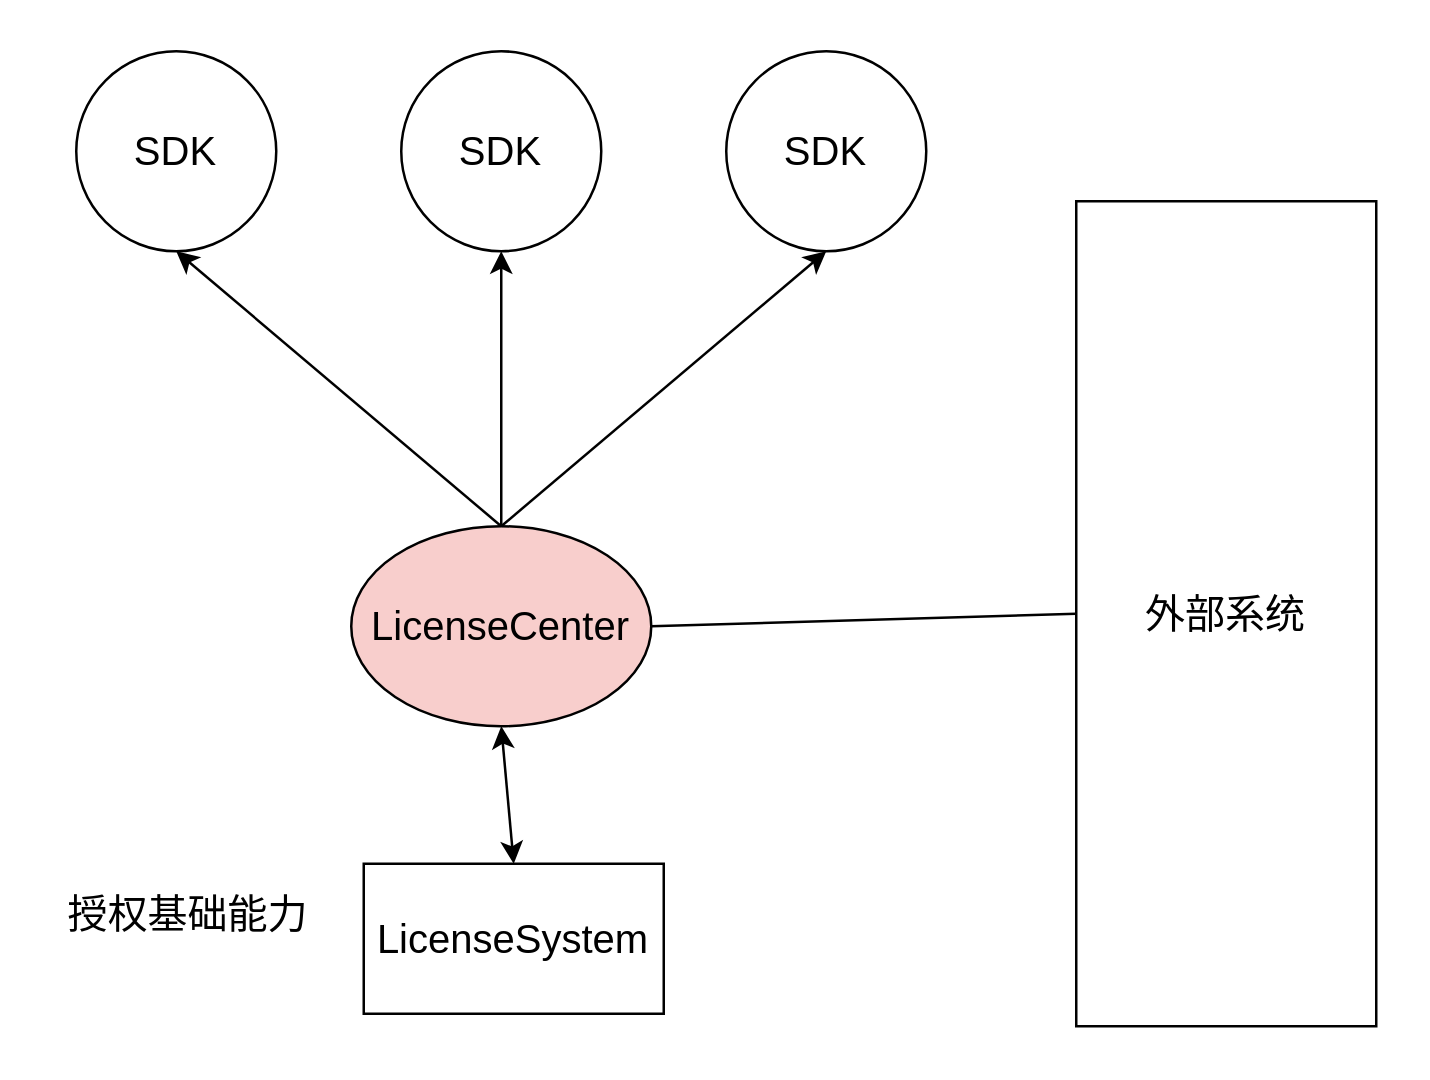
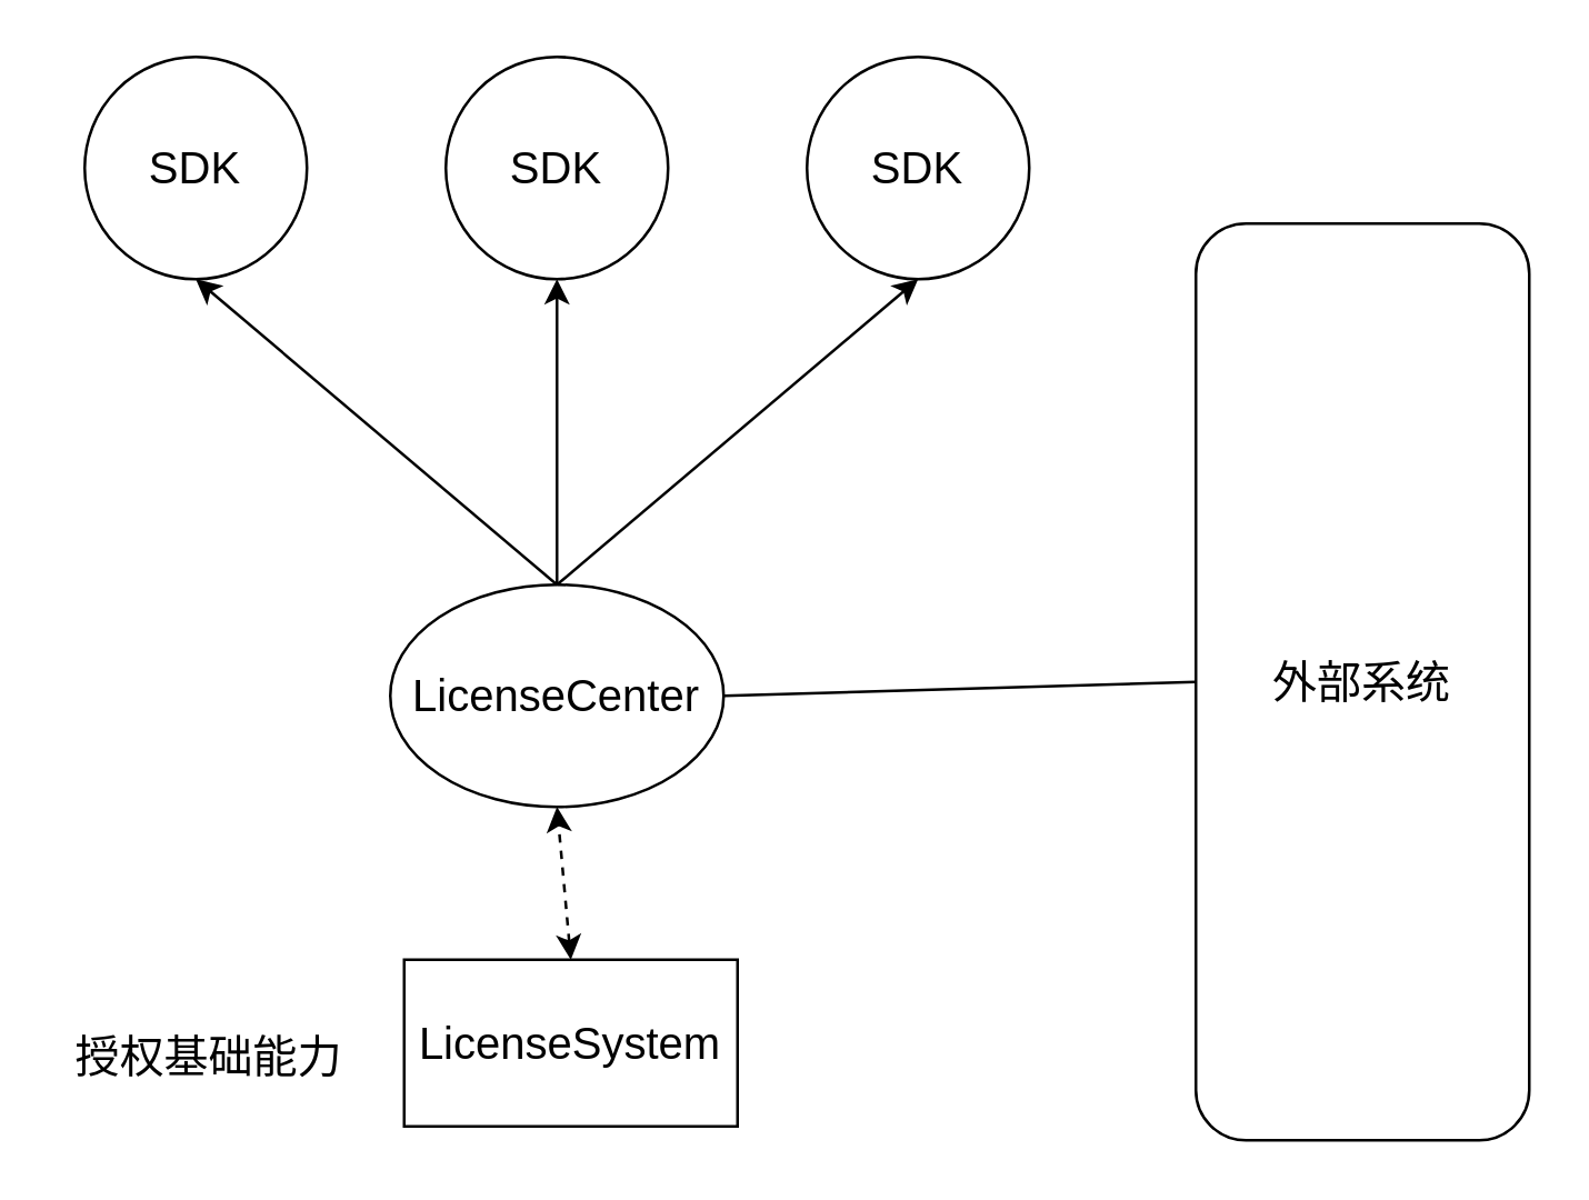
- <mxCell id="7" value="外部系统" style="whiteSpace=wrap;html=1;fontSize=16;rounded=0;" vertex="1" parent="1"><mxGeometry x="430" y="80" width="120" height="330" as="geometry" /></mxCell>
+ <mxCell id="7" value="外部系统" style="rounded=1;whiteSpace=wrap;html=1;fontSize=16;" vertex="1" parent="1"><mxGeometry x="430" y="80" width="120" height="330" as="geometry" /></mxCell>
- <mxCell id="3" value="LicenseCenter" style="ellipse;whiteSpace=wrap;html=1;fontSize=16;fillColor=#f8cecc;" vertex="1" parent="1"><mxGeometry x="140" y="210" width="120" height="80" as="geometry" /></mxCell>
+ <mxCell id="3" value="LicenseCenter" style="ellipse;whiteSpace=wrap;html=1;fontSize=16;" vertex="1" parent="1"><mxGeometry x="140" y="210" width="120" height="80" as="geometry" /></mxCell>
- <mxCell id="13" value="" style="endArrow=classic;startArrow=classic;html=1;rounded=0;fontSize=16;entryX=0.5;entryY=1;entryDx=0;entryDy=0;exitX=0.5;exitY=0;exitDx=0;exitDy=0;" edge="1" parent="1" source="2" target="3"><mxGeometry width="50" height="50" relative="1" as="geometry"><mxPoint x="200" y="350" as="sourcePoint" /><mxPoint x="240" y="480" as="targetPoint" /></mxGeometry></mxCell>
+ <mxCell id="13" value="" style="endArrow=classic;startArrow=classic;html=1;rounded=0;fontSize=16;entryX=0.5;entryY=1;entryDx=0;entryDy=0;exitX=0.5;exitY=0;exitDx=0;exitDy=0;dashed=1;" edge="1" parent="1" source="2" target="3"><mxGeometry width="50" height="50" relative="1" as="geometry"><mxPoint x="200" y="350" as="sourcePoint" /><mxPoint x="240" y="480" as="targetPoint" /></mxGeometry></mxCell>
- <mxCell id="11" value="授权基础能力" style="text;html=1;strokeColor=none;fillColor=none;align=center;verticalAlign=middle;whiteSpace=wrap;rounded=0;fontSize=16;" vertex="1" parent="1"><mxGeometry x="20" y="350" width="110" height="30" as="geometry" /></mxCell>
+ <mxCell id="11" value="授权基础能力" style="text;html=1;strokeColor=none;fillColor=none;align=center;verticalAlign=middle;whiteSpace=wrap;rounded=0;fontSize=16;" vertex="1" parent="1"><mxGeometry x="20" y="365" width="110" height="30" as="geometry" /></mxCell>
